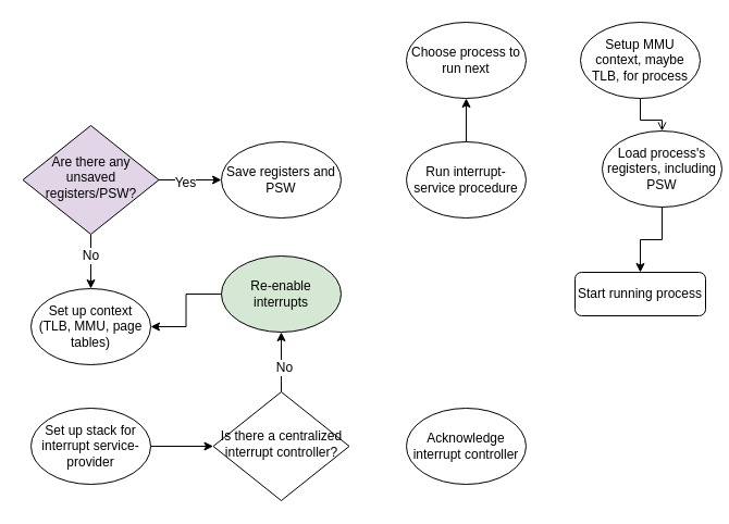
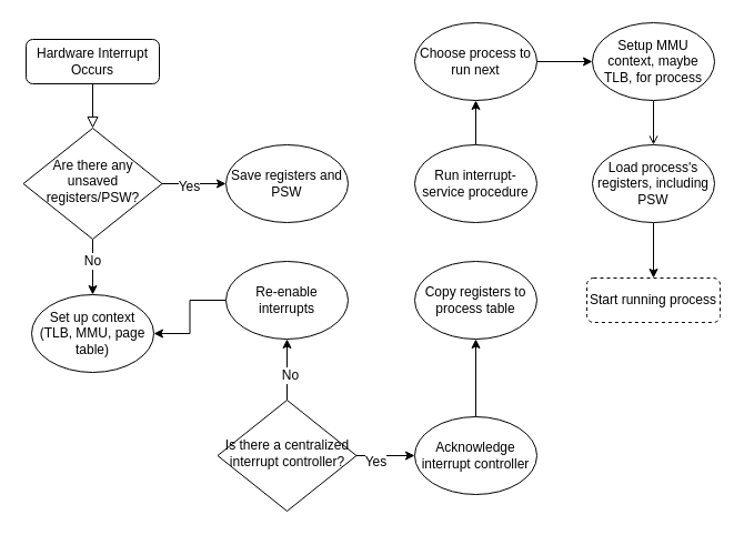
+ <mxCell id="3" value="Hardware Interrupt Occurs" style="rounded=1;whiteSpace=wrap;html=1;fontSize=12;glass=0;strokeWidth=1;shadow=0;" parent="1" vertex="1"><mxGeometry x="23" y="35" width="120" height="40" as="geometry" /></mxCell>
+ <mxCell id="25" value="" style="edgeStyle=orthogonalEdgeStyle;rounded=0;orthogonalLoop=1;jettySize=auto;html=1;" edge="1" parent="1" source="26" target="28"><mxGeometry relative="1" as="geometry" /></mxCell>
+ <mxCell id="2" value="" style="rounded=0;html=1;jettySize=auto;orthogonalLoop=1;fontSize=11;endArrow=block;endFill=0;endSize=8;strokeWidth=1;shadow=0;labelBackgroundColor=none;edgeStyle=orthogonalEdgeStyle;entryX=0.5;entryY=0;entryDx=0;entryDy=0;" parent="1" source="3" target="8" edge="1"><mxGeometry relative="1" as="geometry" /></mxCell>
- <mxCell id="30" value="Load process's registers, including PSW" style="ellipse;whiteSpace=wrap;html=1;" vertex="1" parent="1"><mxGeometry x="553" y="120" width="110" height="70" as="geometry" /></mxCell>
+ <mxCell id="30" value="Load process's registers, including PSW" style="ellipse;whiteSpace=wrap;html=1;" vertex="1" parent="1"><mxGeometry x="533" y="130" width="110" height="70" as="geometry" /></mxCell>
- <mxCell id="8" value="Are there any unsaved registers/PSW?" style="rhombus;whiteSpace=wrap;html=1;shadow=0;fontFamily=Helvetica;fontSize=12;align=center;strokeWidth=1;spacing=6;spacingTop=-4;fillColor=#e1d5e7;" parent="1" vertex="1"><mxGeometry x="20.5" y="115" width="125" height="100" as="geometry" /></mxCell>
+ <mxCell id="8" value="Are there any unsaved registers/PSW?" style="rhombus;whiteSpace=wrap;html=1;shadow=0;fontFamily=Helvetica;fontSize=12;align=center;strokeWidth=1;spacing=6;spacingTop=-4;" parent="1" vertex="1"><mxGeometry x="20.5" y="115" width="125" height="100" as="geometry" /></mxCell>
- <mxCell id="21" value="Re-enable interrupts" style="ellipse;whiteSpace=wrap;html=1;fillColor=#d5e8d4;" vertex="1" parent="1"><mxGeometry x="203" y="235" width="110" height="70" as="geometry" /></mxCell>
+ <mxCell id="21" value="Re-enable interrupts" style="ellipse;whiteSpace=wrap;html=1;" vertex="1" parent="1"><mxGeometry x="203" y="235" width="110" height="70" as="geometry" /></mxCell>
+ <mxCell id="22" value="Copy registers to process table" style="ellipse;whiteSpace=wrap;html=1;" vertex="1" parent="1"><mxGeometry x="373" y="235" width="110" height="70" as="geometry" /></mxCell>
- <mxCell id="31" value="Start running process" style="rounded=1;whiteSpace=wrap;html=1;fontSize=12;glass=0;strokeWidth=1;shadow=0;" vertex="1" parent="1"><mxGeometry x="528" y="250" width="120" height="40" as="geometry" /></mxCell>
+ <mxCell id="31" value="Start running process" style="rounded=1;whiteSpace=wrap;html=1;fontSize=12;glass=0;strokeWidth=1;shadow=0;dashed=1;" vertex="1" parent="1"><mxGeometry x="528" y="250" width="120" height="40" as="geometry" /></mxCell>
- <mxCell id="10" value="Set up context (TLB, MMU, page tables)" style="ellipse;whiteSpace=wrap;html=1;" vertex="1" parent="1"><mxGeometry x="28" y="265" width="110" height="70" as="geometry" /></mxCell>
+ <mxCell id="10" value="Set up context (TLB, MMU, page table)" style="ellipse;whiteSpace=wrap;html=1;" vertex="1" parent="1"><mxGeometry x="28" y="265" width="110" height="70" as="geometry" /></mxCell>
+ <mxCell id="13" value="" style="edgeStyle=orthogonalEdgeStyle;rounded=0;orthogonalLoop=1;jettySize=auto;html=1;" edge="1" parent="1" source="14" target="22"><mxGeometry relative="1" as="geometry" /></mxCell>
- <mxCell id="12" value="Set up stack for interrupt service-provider" style="ellipse;whiteSpace=wrap;html=1;" vertex="1" parent="1"><mxGeometry x="28" y="375" width="110" height="70" as="geometry" /></mxCell>
- <mxCell id="11" value="" style="edgeStyle=orthogonalEdgeStyle;rounded=0;orthogonalLoop=1;jettySize=auto;html=1;entryX=0;entryY=0.5;entryDx=0;entryDy=0;" edge="1" parent="1" source="12" target="19"><mxGeometry relative="1" as="geometry" /></mxCell>
+ <mxCell id="15" value="" style="edgeStyle=orthogonalEdgeStyle;rounded=0;orthogonalLoop=1;jettySize=auto;html=1;entryX=0;entryY=0.5;entryDx=0;entryDy=0;" edge="1" parent="1" source="19" target="14"><mxGeometry relative="1" as="geometry"><mxPoint x="400.5" y="410" as="targetPoint" /></mxGeometry></mxCell>
+ <mxCell id="16" value="Yes" style="text;html=1;align=center;verticalAlign=middle;resizable=0;points=[];labelBackgroundColor=#ffffff;" vertex="1" connectable="0" parent="15"><mxGeometry x="0.113" y="-2" relative="1" as="geometry"><mxPoint x="-12.5" y="3" as="offset" /></mxGeometry></mxCell>
